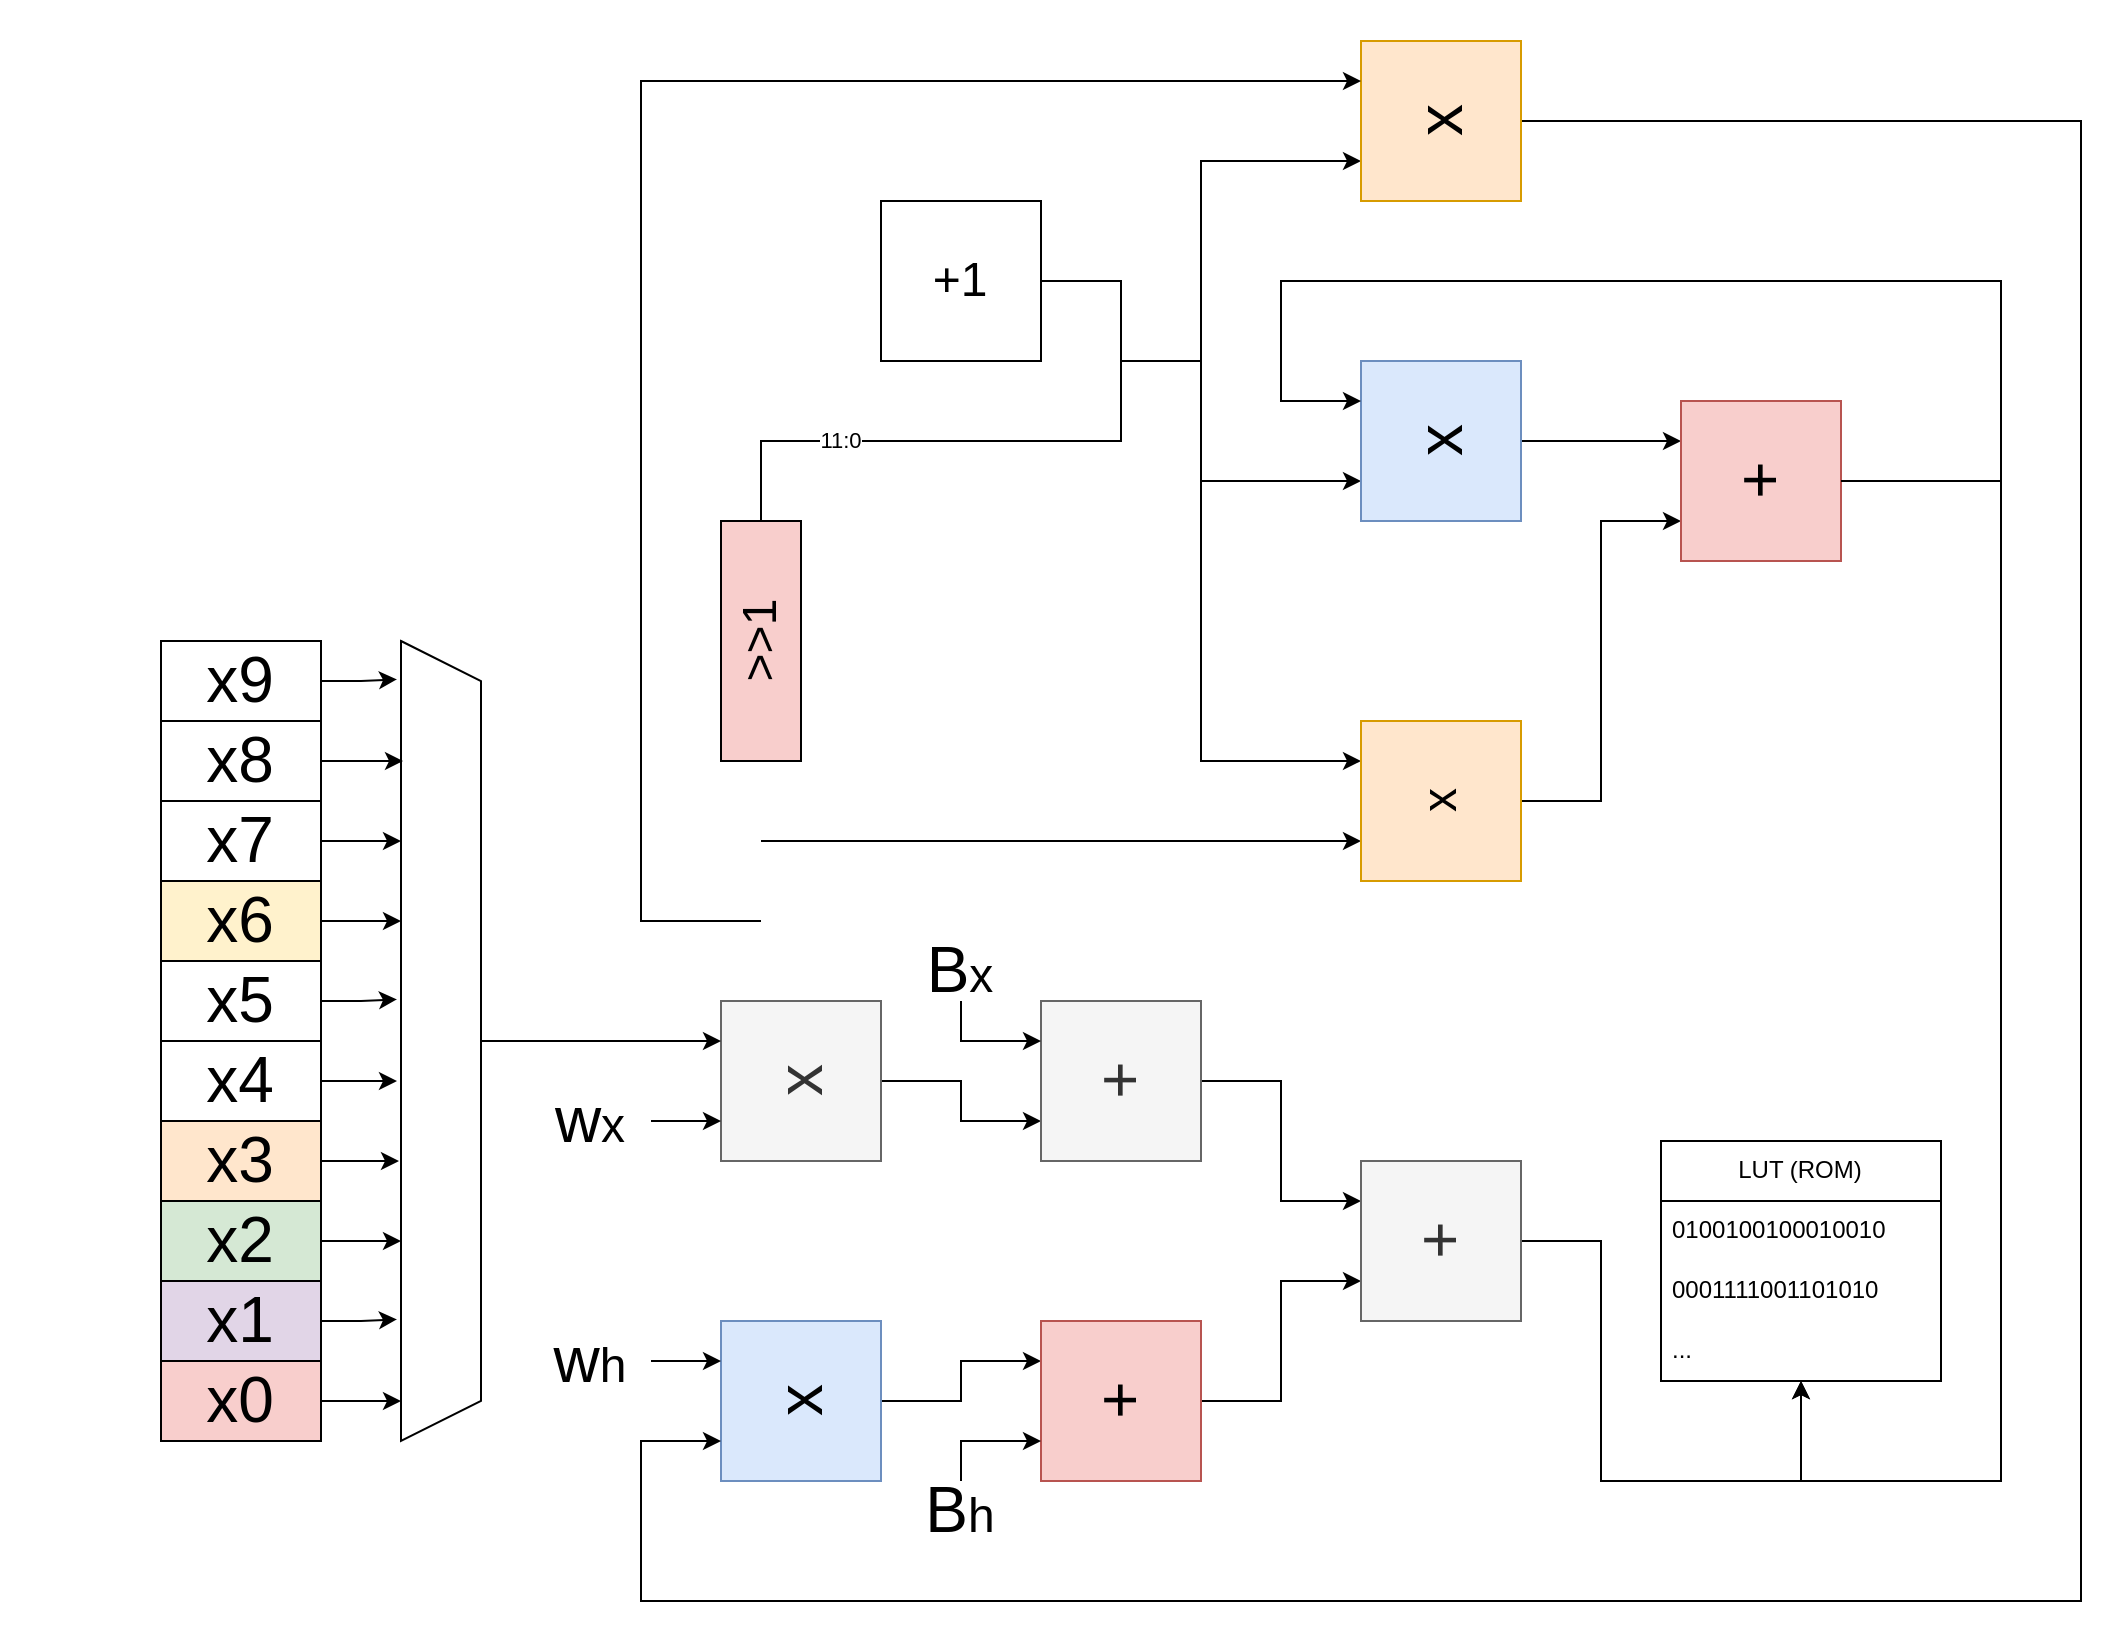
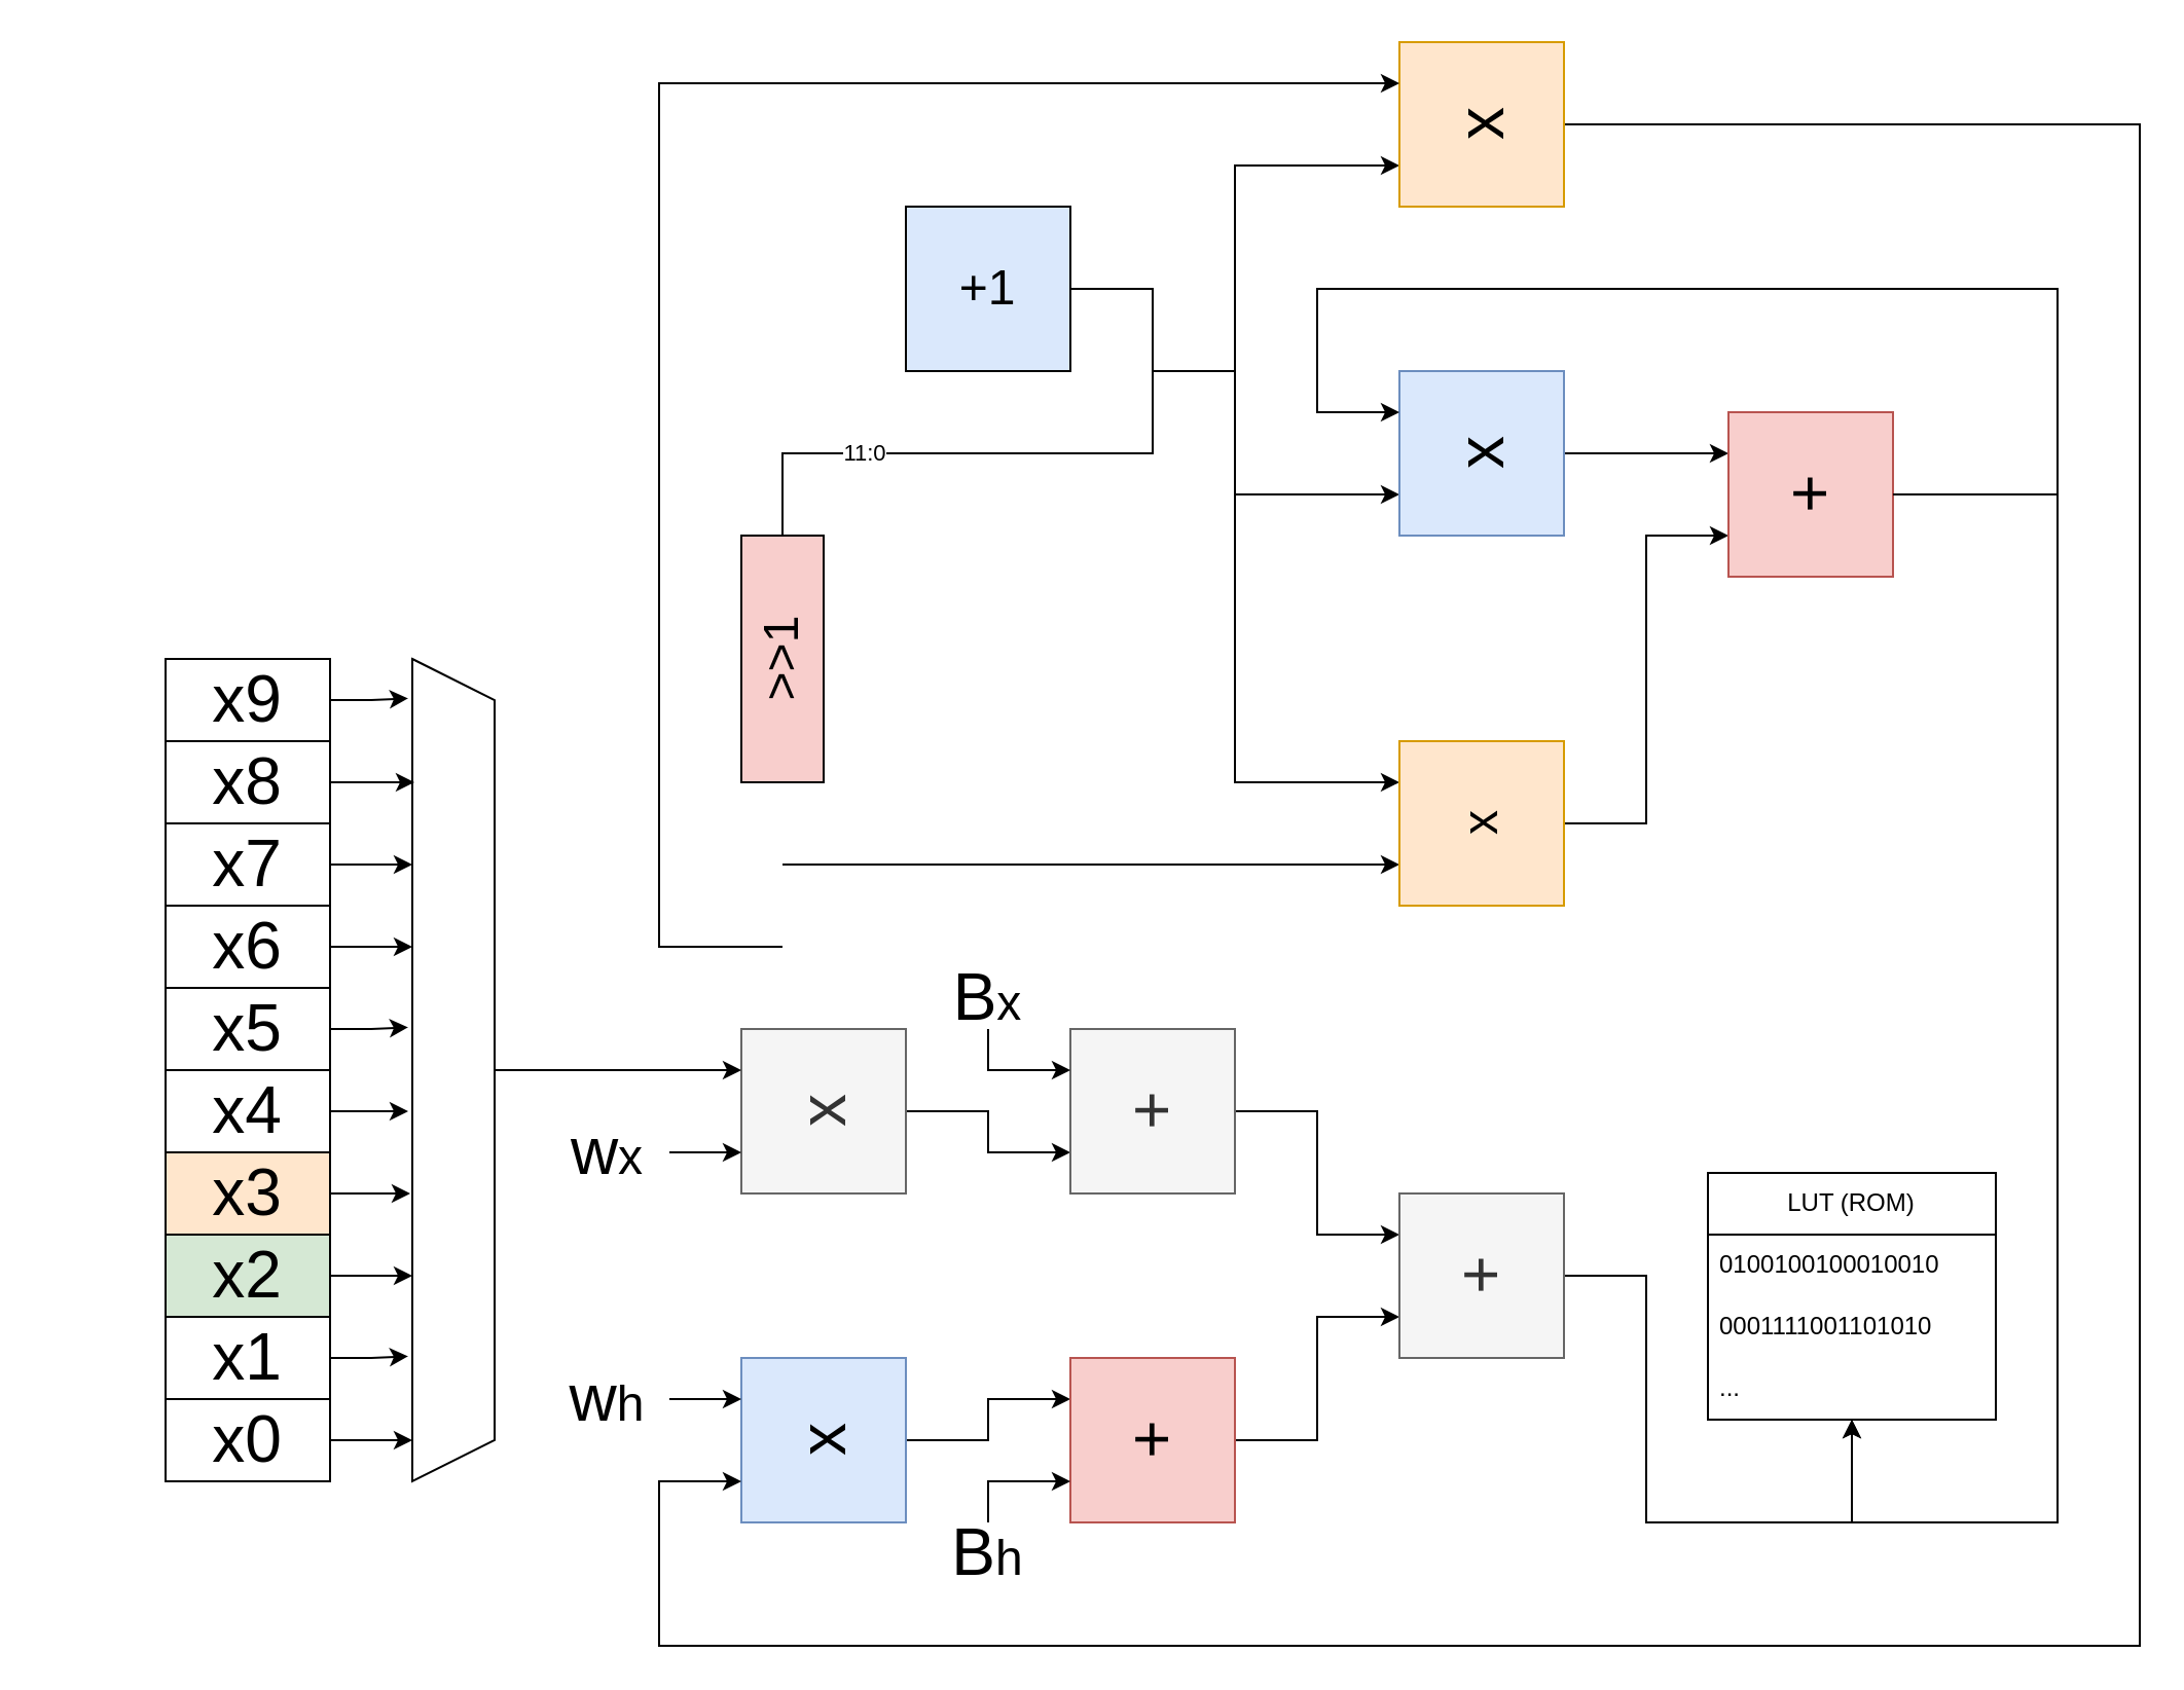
- <mxCell id="26" value="&lt;font style=&quot;font-size: 24px;&quot;&gt;+1&lt;/font&gt;" style="whiteSpace=wrap;html=1;aspect=fixed;rotation=0;" parent="1" vertex="1"><mxGeometry x="440" y="100" width="80" height="80" as="geometry" /></mxCell>
+ <mxCell id="26" value="&lt;font style=&quot;font-size: 24px;&quot;&gt;+1&lt;/font&gt;" style="whiteSpace=wrap;html=1;aspect=fixed;rotation=0;fillColor=#dae8fc;" parent="1" vertex="1"><mxGeometry x="440" y="100" width="80" height="80" as="geometry" /></mxCell>
- <mxCell id="46" value="x6" style="rounded=0;whiteSpace=wrap;html=1;fontSize=32;rotation=0;fillColor=#fff2cc;" parent="1" vertex="1"><mxGeometry x="80" y="440" width="80" height="40" as="geometry" /></mxCell>
+ <mxCell id="46" value="x6" style="rounded=0;whiteSpace=wrap;html=1;fontSize=32;rotation=0;" parent="1" vertex="1"><mxGeometry x="80" y="440" width="80" height="40" as="geometry" /></mxCell>
- <mxCell id="51" value="x1" style="rounded=0;whiteSpace=wrap;html=1;fontSize=32;rotation=0;fillColor=#e1d5e7;" parent="1" vertex="1"><mxGeometry x="80" y="640" width="80" height="40" as="geometry" /></mxCell>
+ <mxCell id="51" value="x1" style="rounded=0;whiteSpace=wrap;html=1;fontSize=32;rotation=0;" parent="1" vertex="1"><mxGeometry x="80" y="640" width="80" height="40" as="geometry" /></mxCell>
- <mxCell id="50" value="x0" style="rounded=0;whiteSpace=wrap;html=1;fontSize=32;rotation=0;fillColor=#f8cecc;" parent="1" vertex="1"><mxGeometry x="80" y="680" width="80" height="40" as="geometry" /></mxCell>
+ <mxCell id="50" value="x0" style="rounded=0;whiteSpace=wrap;html=1;fontSize=32;rotation=0;" parent="1" vertex="1"><mxGeometry x="80" y="680" width="80" height="40" as="geometry" /></mxCell>
